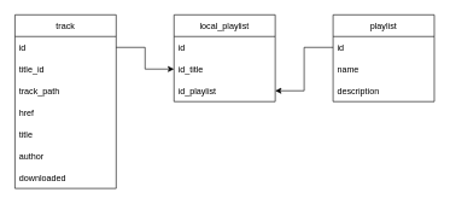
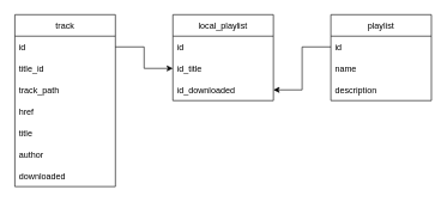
- <mxCell id="17" value="id_playlist" style="text;strokeColor=none;fillColor=none;align=left;verticalAlign=middle;spacingLeft=4;spacingRight=4;overflow=hidden;points=[[0,0.5],[1,0.5]];portConstraint=eastwest;rotatable=0;" parent="14" vertex="1"><mxGeometry y="90" width="140" height="30" as="geometry" /></mxCell>
+ <mxCell id="17" value="id_downloaded" style="text;strokeColor=none;fillColor=none;align=left;verticalAlign=middle;spacingLeft=4;spacingRight=4;overflow=hidden;points=[[0,0.5],[1,0.5]];portConstraint=eastwest;rotatable=0;" parent="14" vertex="1"><mxGeometry y="90" width="140" height="30" as="geometry" /></mxCell>
